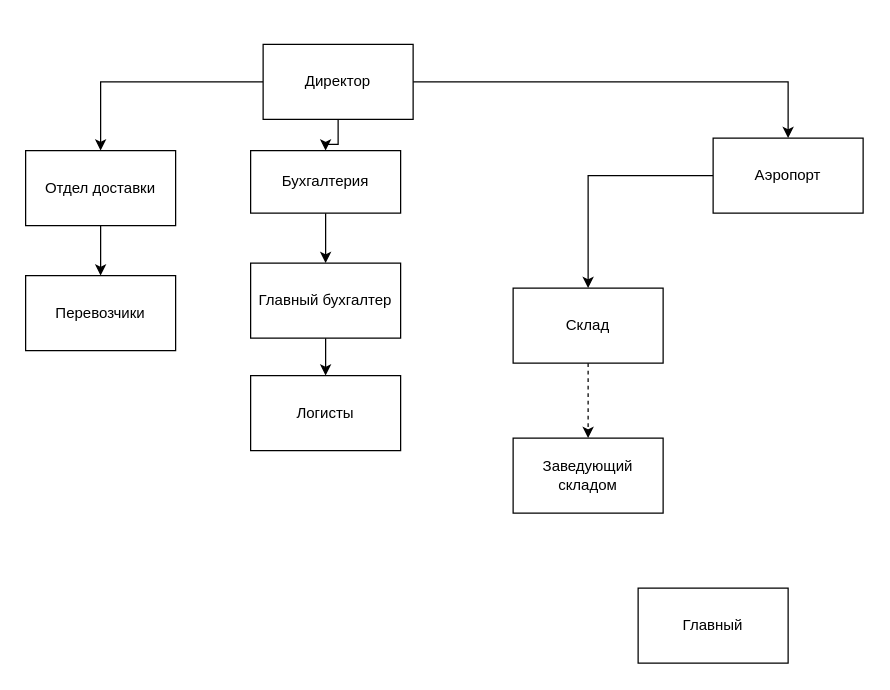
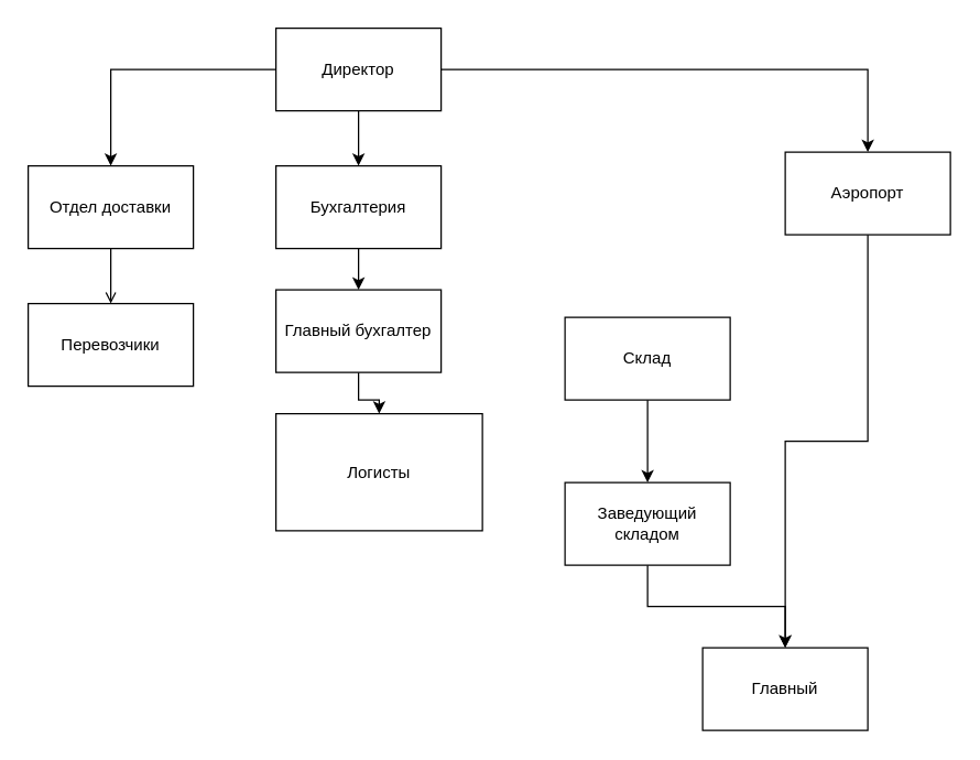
- <mxCell id="12" value="Директор" style="rounded=0;whiteSpace=wrap;html=1;" vertex="1" parent="1"><mxGeometry x="210" y="35" width="120" height="60" as="geometry" /></mxCell>
+ <mxCell id="12" value="Директор" style="rounded=0;whiteSpace=wrap;html=1;" vertex="1" parent="1"><mxGeometry x="200" y="20" width="120" height="60" as="geometry" /></mxCell>
- <mxCell id="7" style="edgeStyle=orthogonalEdgeStyle;rounded=0;orthogonalLoop=1;jettySize=auto;html=1;entryX=0.5;entryY=0;entryDx=0;entryDy=0;" edge="1" parent="1" source="8" target="3"><mxGeometry relative="1" as="geometry" /></mxCell>
+ <mxCell id="7" style="edgeStyle=orthogonalEdgeStyle;rounded=0;orthogonalLoop=1;jettySize=auto;html=1;" edge="1" parent="1" source="8" target="6"><mxGeometry relative="1" as="geometry" /></mxCell>
- <mxCell id="14" value="Бухгалтерия" style="rounded=0;whiteSpace=wrap;html=1;" vertex="1" parent="1"><mxGeometry x="200" y="120" width="120" height="50" as="geometry" /></mxCell>
+ <mxCell id="14" value="Бухгалтерия" style="rounded=0;whiteSpace=wrap;html=1;" vertex="1" parent="1"><mxGeometry x="200" y="120" width="120" height="60" as="geometry" /></mxCell>
- <mxCell id="18" style="edgeStyle=orthogonalEdgeStyle;rounded=0;orthogonalLoop=1;jettySize=auto;html=1;" edge="1" parent="1" source="19" target="20"><mxGeometry relative="1" as="geometry" /></mxCell>
+ <mxCell id="18" style="edgeStyle=orthogonalEdgeStyle;rounded=0;orthogonalLoop=1;jettySize=auto;html=1;endArrow=open;" edge="1" parent="1" source="19" target="20"><mxGeometry relative="1" as="geometry" /></mxCell>
- <mxCell id="2" style="edgeStyle=orthogonalEdgeStyle;rounded=0;orthogonalLoop=1;jettySize=auto;html=1;entryX=0.5;entryY=0;entryDx=0;entryDy=0;dashed=1;" edge="1" parent="1" source="3" target="5"><mxGeometry relative="1" as="geometry"><mxPoint x="470" y="370" as="targetPoint" /></mxGeometry></mxCell>
+ <mxCell id="2" style="edgeStyle=orthogonalEdgeStyle;rounded=0;orthogonalLoop=1;jettySize=auto;html=1;entryX=0.5;entryY=0;entryDx=0;entryDy=0;" edge="1" parent="1" source="3" target="5"><mxGeometry relative="1" as="geometry"><mxPoint x="470" y="370" as="targetPoint" /></mxGeometry></mxCell>
- <mxCell id="17" value="Логисты" style="rounded=0;whiteSpace=wrap;html=1;" vertex="1" parent="1"><mxGeometry x="200" y="300" width="120" height="60" as="geometry" /></mxCell>
+ <mxCell id="17" value="Логисты" style="rounded=0;whiteSpace=wrap;html=1;" vertex="1" parent="1"><mxGeometry x="200" y="300" width="150" height="85" as="geometry" /></mxCell>
+ <mxCell id="4" style="edgeStyle=orthogonalEdgeStyle;rounded=0;orthogonalLoop=1;jettySize=auto;html=1;" edge="1" parent="1" source="5" target="6"><mxGeometry relative="1" as="geometry" /></mxCell>
